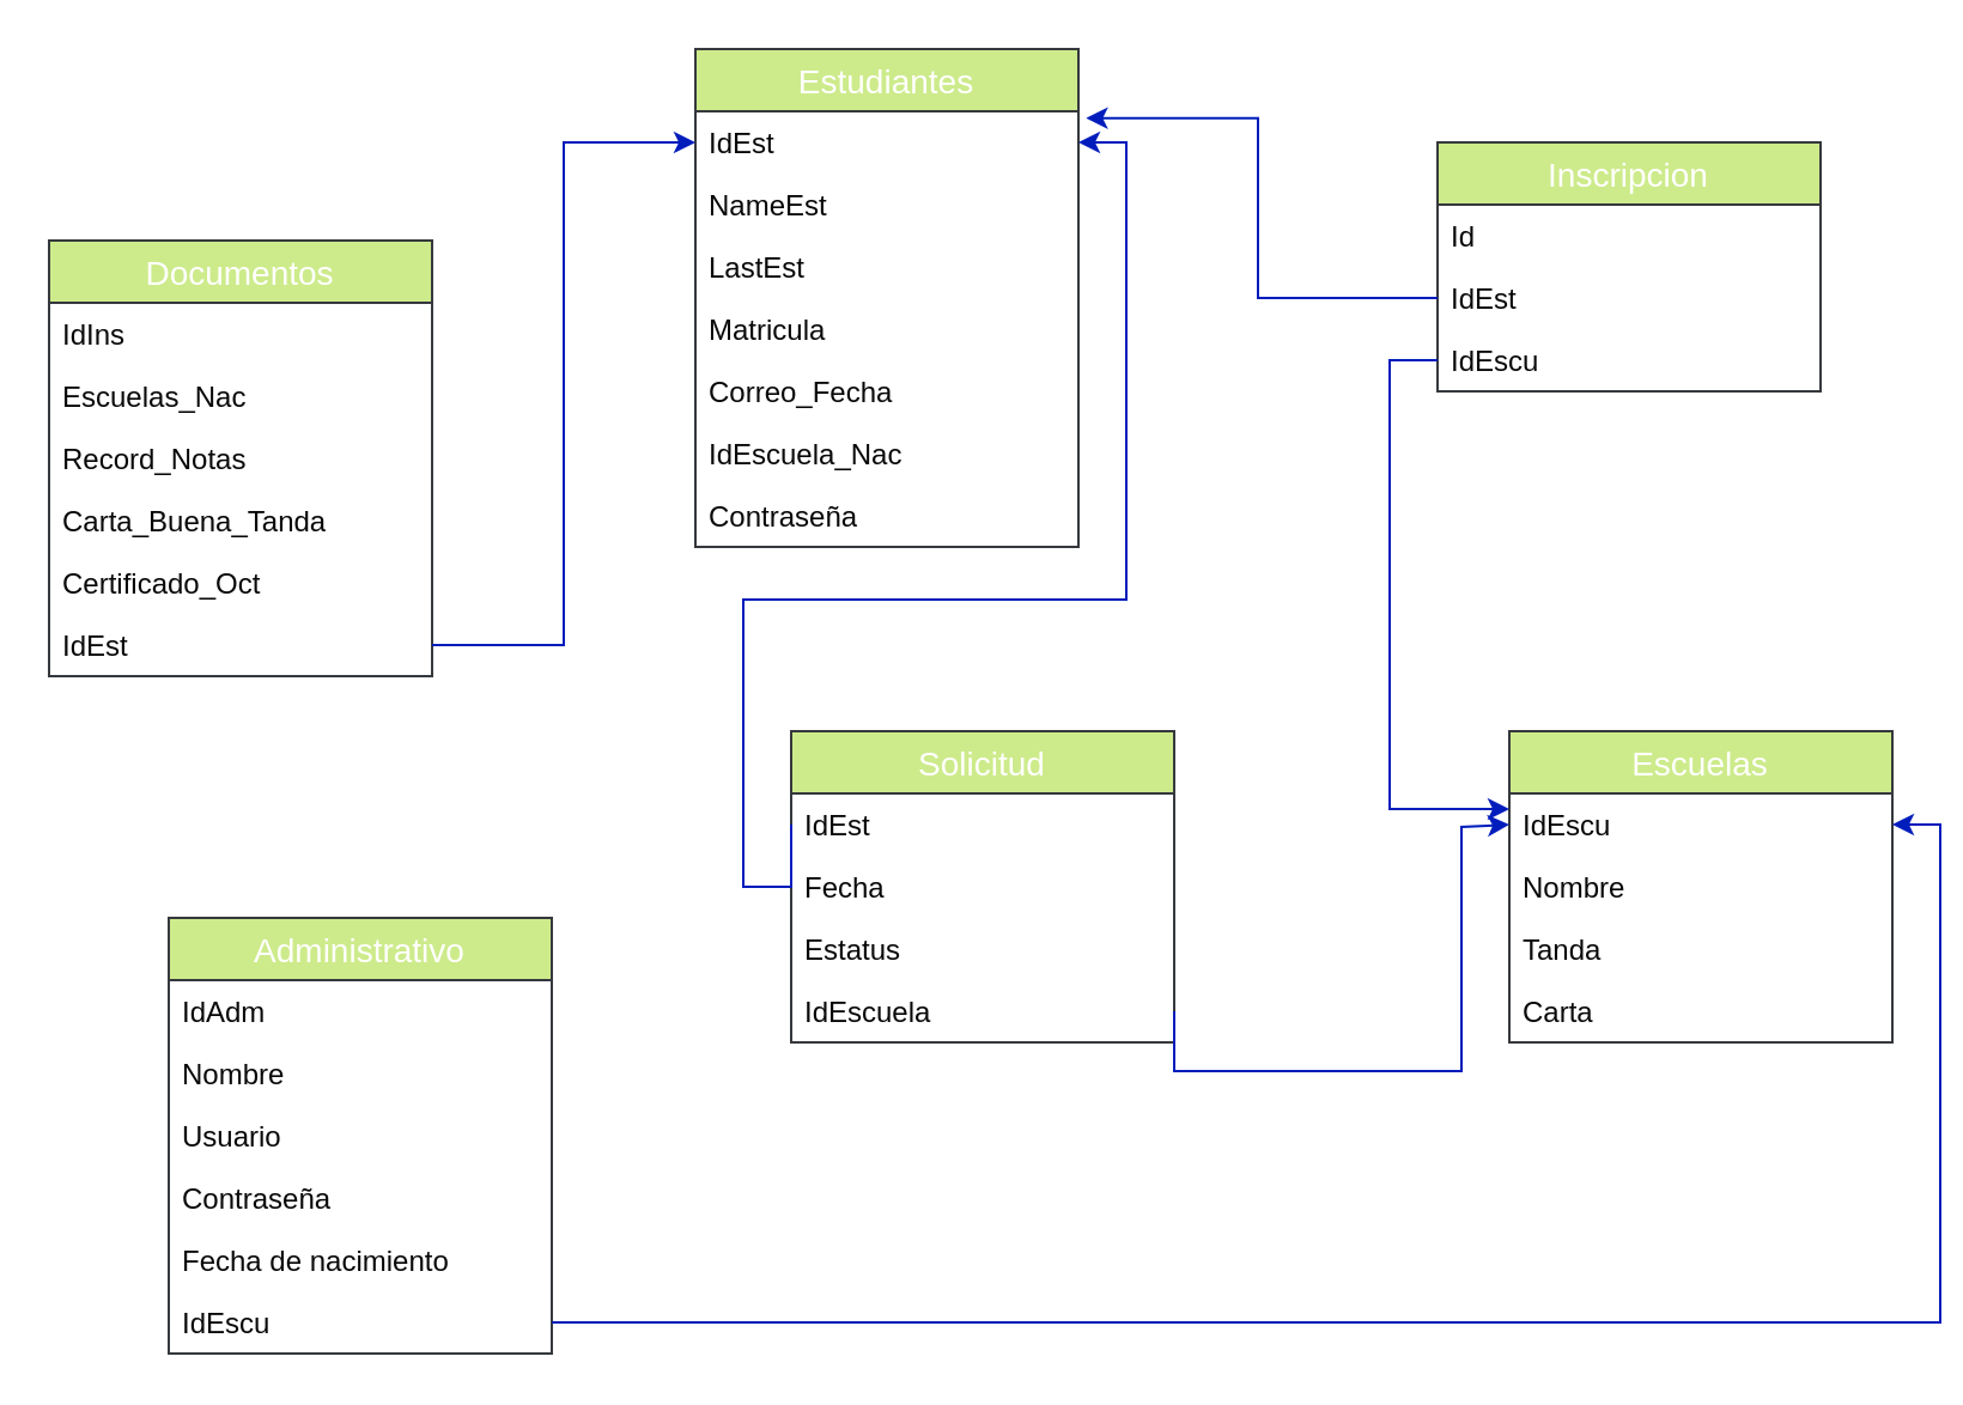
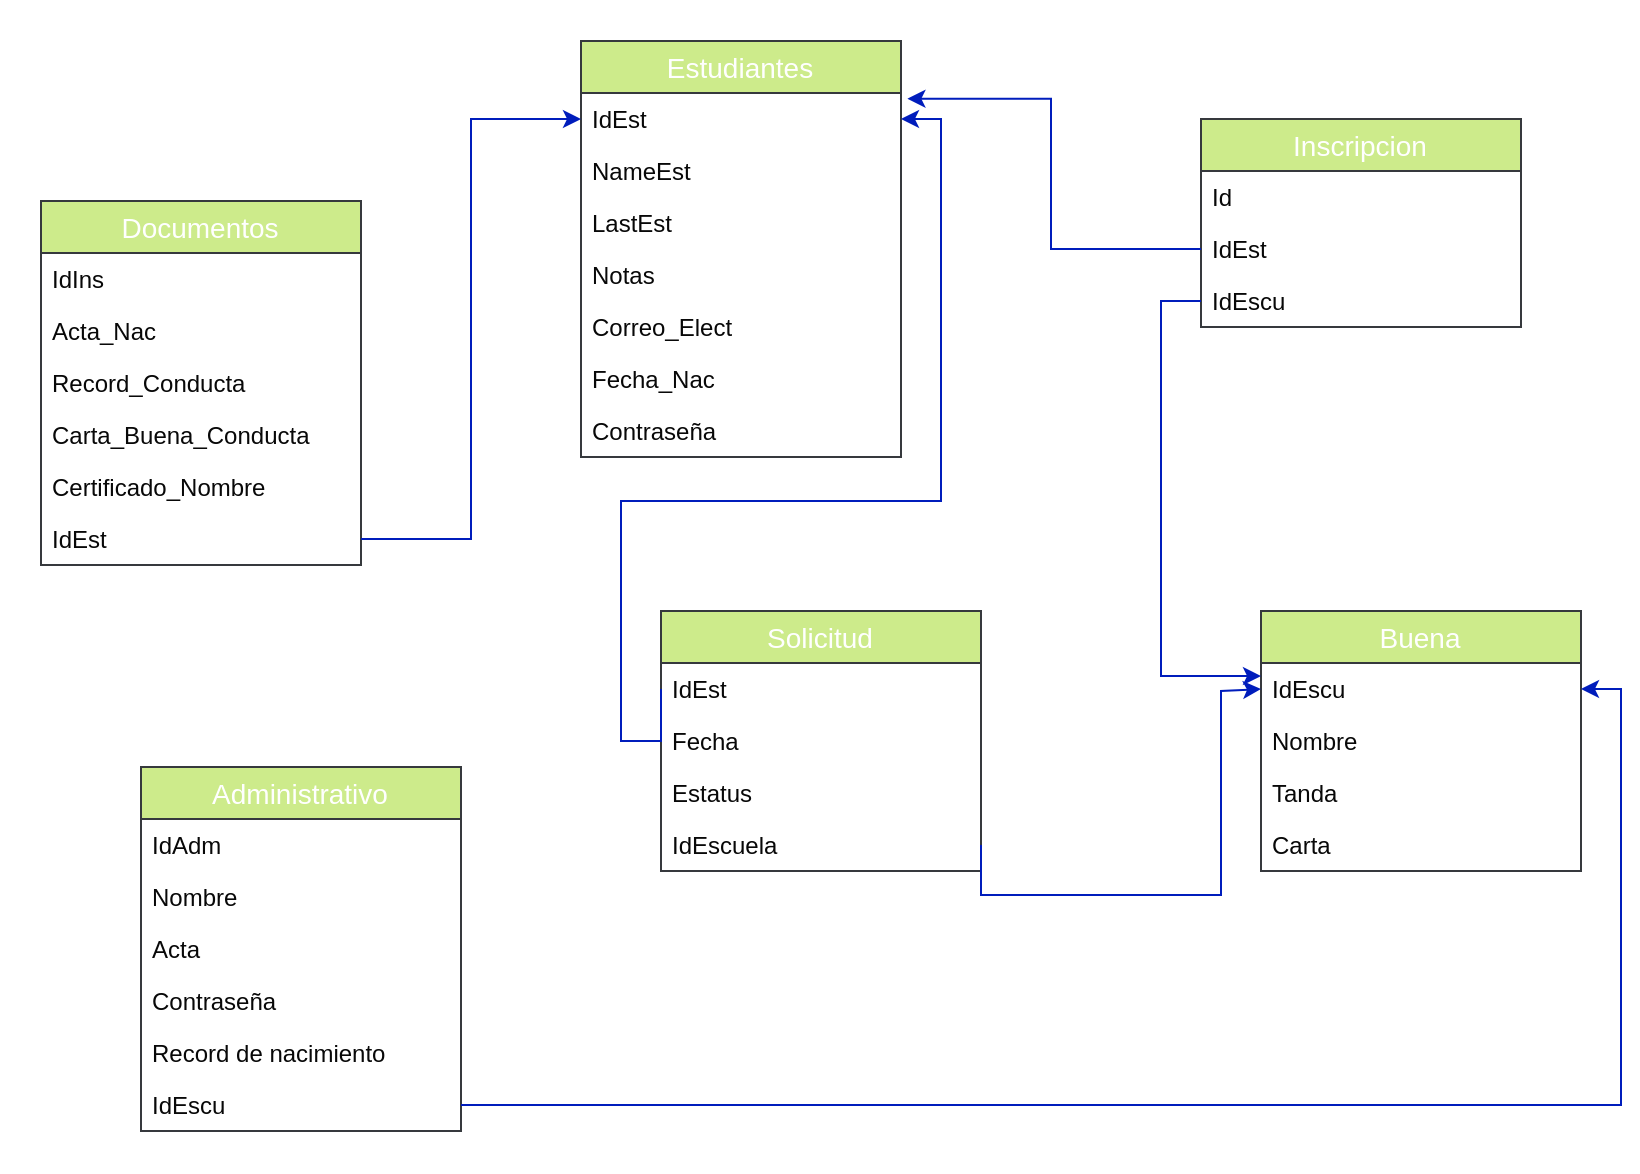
- <mxCell id="11" value="Matricula" style="text;spacingLeft=4;spacingRight=4;overflow=hidden;rotatable=0;points=[[0,0.5],[1,0.5]];portConstraint=eastwest;fontSize=12;fontColor=#080808;" parent="7" vertex="1"><mxGeometry y="104" width="160" height="26" as="geometry" /></mxCell>
+ <mxCell id="11" value="Notas" style="text;spacingLeft=4;spacingRight=4;overflow=hidden;rotatable=0;points=[[0,0.5],[1,0.5]];portConstraint=eastwest;fontSize=12;fontColor=#080808;" parent="7" vertex="1"><mxGeometry y="104" width="160" height="26" as="geometry" /></mxCell>
- <mxCell id="12" value="Correo_Fecha" style="text;spacingLeft=4;spacingRight=4;overflow=hidden;rotatable=0;points=[[0,0.5],[1,0.5]];portConstraint=eastwest;fontSize=12;fontColor=#080808;" parent="7" vertex="1"><mxGeometry y="130" width="160" height="26" as="geometry" /></mxCell>
+ <mxCell id="12" value="Correo_Elect" style="text;spacingLeft=4;spacingRight=4;overflow=hidden;rotatable=0;points=[[0,0.5],[1,0.5]];portConstraint=eastwest;fontSize=12;fontColor=#080808;" parent="7" vertex="1"><mxGeometry y="130" width="160" height="26" as="geometry" /></mxCell>
- <mxCell id="17" value="Escuelas_Nac" style="text;spacingLeft=4;spacingRight=4;overflow=hidden;rotatable=0;points=[[0,0.5],[1,0.5]];portConstraint=eastwest;fontSize=12;fontColor=#080808;" parent="15" vertex="1"><mxGeometry y="52" width="160" height="26" as="geometry" /></mxCell>
+ <mxCell id="17" value="Acta_Nac" style="text;spacingLeft=4;spacingRight=4;overflow=hidden;rotatable=0;points=[[0,0.5],[1,0.5]];portConstraint=eastwest;fontSize=12;fontColor=#080808;" parent="15" vertex="1"><mxGeometry y="52" width="160" height="26" as="geometry" /></mxCell>
- <mxCell id="13" value="IdEscuela_Nac" style="text;spacingLeft=4;spacingRight=4;overflow=hidden;rotatable=0;points=[[0,0.5],[1,0.5]];portConstraint=eastwest;fontSize=12;fontColor=#080808;" parent="7" vertex="1"><mxGeometry y="156" width="160" height="26" as="geometry" /></mxCell>
+ <mxCell id="13" value="Fecha_Nac" style="text;spacingLeft=4;spacingRight=4;overflow=hidden;rotatable=0;points=[[0,0.5],[1,0.5]];portConstraint=eastwest;fontSize=12;fontColor=#080808;" parent="7" vertex="1"><mxGeometry y="156" width="160" height="26" as="geometry" /></mxCell>
- <mxCell id="18" value="Record_Notas" style="text;spacingLeft=4;spacingRight=4;overflow=hidden;rotatable=0;points=[[0,0.5],[1,0.5]];portConstraint=eastwest;fontSize=12;fontColor=#080808;" parent="15" vertex="1"><mxGeometry y="78" width="160" height="26" as="geometry" /></mxCell>
+ <mxCell id="18" value="Record_Conducta" style="text;spacingLeft=4;spacingRight=4;overflow=hidden;rotatable=0;points=[[0,0.5],[1,0.5]];portConstraint=eastwest;fontSize=12;fontColor=#080808;" parent="15" vertex="1"><mxGeometry y="78" width="160" height="26" as="geometry" /></mxCell>
- <mxCell id="19" value="Carta_Buena_Tanda" style="text;spacingLeft=4;spacingRight=4;overflow=hidden;rotatable=0;points=[[0,0.5],[1,0.5]];portConstraint=eastwest;fontSize=12;fontColor=#080808;" parent="15" vertex="1"><mxGeometry y="104" width="160" height="26" as="geometry" /></mxCell>
+ <mxCell id="19" value="Carta_Buena_Conducta" style="text;spacingLeft=4;spacingRight=4;overflow=hidden;rotatable=0;points=[[0,0.5],[1,0.5]];portConstraint=eastwest;fontSize=12;fontColor=#080808;" parent="15" vertex="1"><mxGeometry y="104" width="160" height="26" as="geometry" /></mxCell>
- <mxCell id="20" value="Certificado_Oct" style="text;spacingLeft=4;spacingRight=4;overflow=hidden;rotatable=0;points=[[0,0.5],[1,0.5]];portConstraint=eastwest;fontSize=12;fontColor=#080808;" parent="15" vertex="1"><mxGeometry y="130" width="160" height="26" as="geometry" /></mxCell>
+ <mxCell id="20" value="Certificado_Nombre" style="text;spacingLeft=4;spacingRight=4;overflow=hidden;rotatable=0;points=[[0,0.5],[1,0.5]];portConstraint=eastwest;fontSize=12;fontColor=#080808;" parent="15" vertex="1"><mxGeometry y="130" width="160" height="26" as="geometry" /></mxCell>
- <mxCell id="2" value="Escuelas" style="swimlane;fontStyle=0;childLayout=stackLayout;horizontal=1;startSize=26;horizontalStack=0;resizeParent=1;resizeParentMax=0;resizeLast=0;collapsible=1;marginBottom=0;swimlaneFillColor=#ffffff;align=center;fontSize=14;fillColor=#cdeb8b;strokeColor=#36393d;fontColor=#FFFFFF;" parent="1" vertex="1"><mxGeometry x="630" y="305" width="160" height="130" as="geometry" /></mxCell>
+ <mxCell id="2" value="Buena" style="swimlane;fontStyle=0;childLayout=stackLayout;horizontal=1;startSize=26;horizontalStack=0;resizeParent=1;resizeParentMax=0;resizeLast=0;collapsible=1;marginBottom=0;swimlaneFillColor=#ffffff;align=center;fontSize=14;fillColor=#cdeb8b;strokeColor=#36393d;fontColor=#FFFFFF;" parent="1" vertex="1"><mxGeometry x="630" y="305" width="160" height="130" as="geometry" /></mxCell>
- <mxCell id="25" value="Usuario" style="text;spacingLeft=4;spacingRight=4;overflow=hidden;rotatable=0;points=[[0,0.5],[1,0.5]];portConstraint=eastwest;fontSize=12;fontColor=#080808;" parent="22" vertex="1"><mxGeometry y="78" width="160" height="26" as="geometry" /></mxCell>
+ <mxCell id="25" value="Acta" style="text;spacingLeft=4;spacingRight=4;overflow=hidden;rotatable=0;points=[[0,0.5],[1,0.5]];portConstraint=eastwest;fontSize=12;fontColor=#080808;" parent="22" vertex="1"><mxGeometry y="78" width="160" height="26" as="geometry" /></mxCell>
- <mxCell id="27" value="Fecha de nacimiento" style="text;spacingLeft=4;spacingRight=4;overflow=hidden;rotatable=0;points=[[0,0.5],[1,0.5]];portConstraint=eastwest;fontSize=12;fontColor=#080808;" parent="22" vertex="1"><mxGeometry y="130" width="160" height="26" as="geometry" /></mxCell>
+ <mxCell id="27" value="Record de nacimiento" style="text;spacingLeft=4;spacingRight=4;overflow=hidden;rotatable=0;points=[[0,0.5],[1,0.5]];portConstraint=eastwest;fontSize=12;fontColor=#080808;" parent="22" vertex="1"><mxGeometry y="130" width="160" height="26" as="geometry" /></mxCell>
